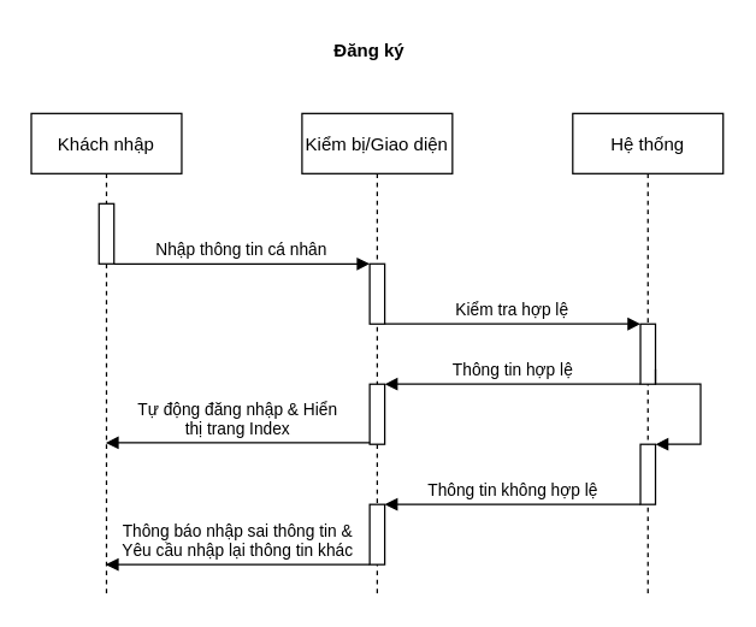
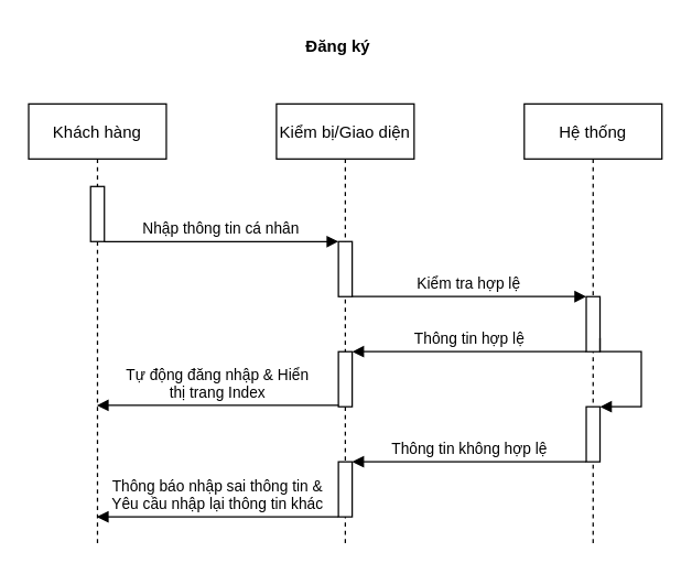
- <mxCell id="2" value="Khách nhập" style="shape=umlLifeline;perimeter=lifelinePerimeter;container=1;collapsible=0;recursiveResize=0;rounded=0;shadow=0;strokeWidth=1;" parent="1" vertex="1"><mxGeometry x="20" y="75" width="100" height="320" as="geometry" /></mxCell>
+ <mxCell id="2" value="Khách hàng" style="shape=umlLifeline;perimeter=lifelinePerimeter;container=1;collapsible=0;recursiveResize=0;rounded=0;shadow=0;strokeWidth=1;" parent="1" vertex="1"><mxGeometry x="20" y="75" width="100" height="320" as="geometry" /></mxCell>
